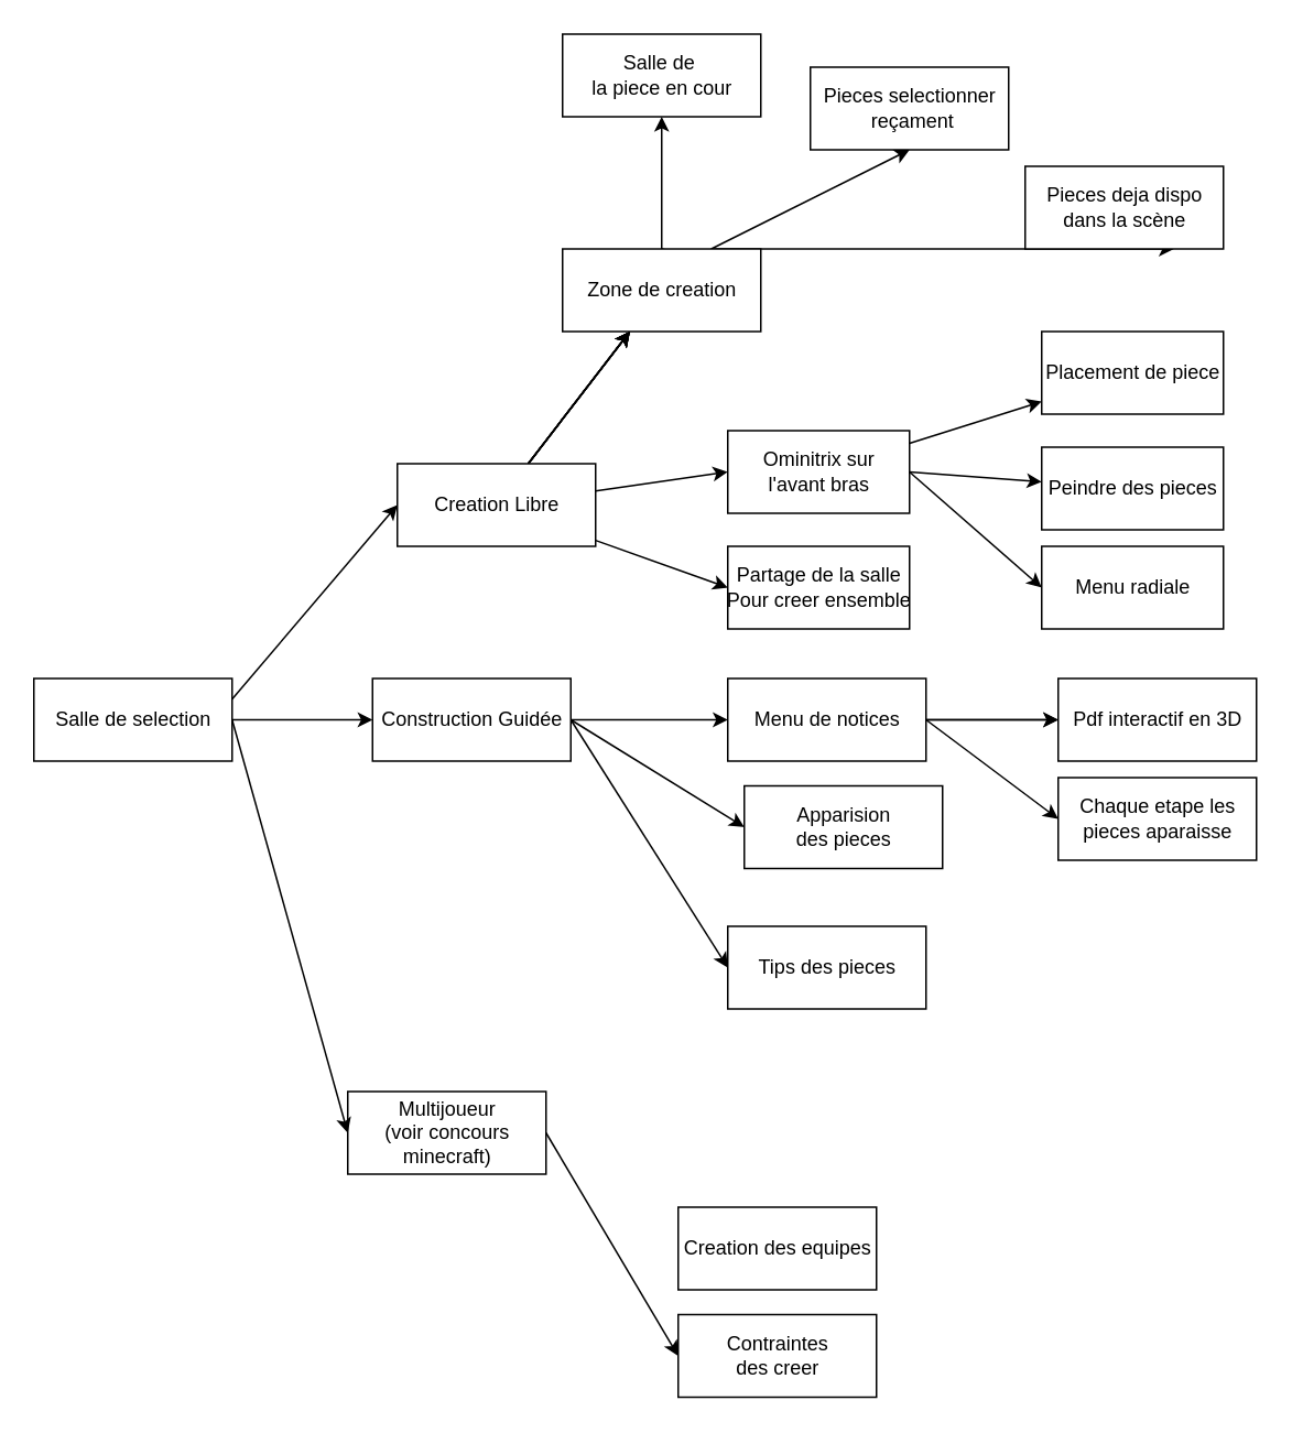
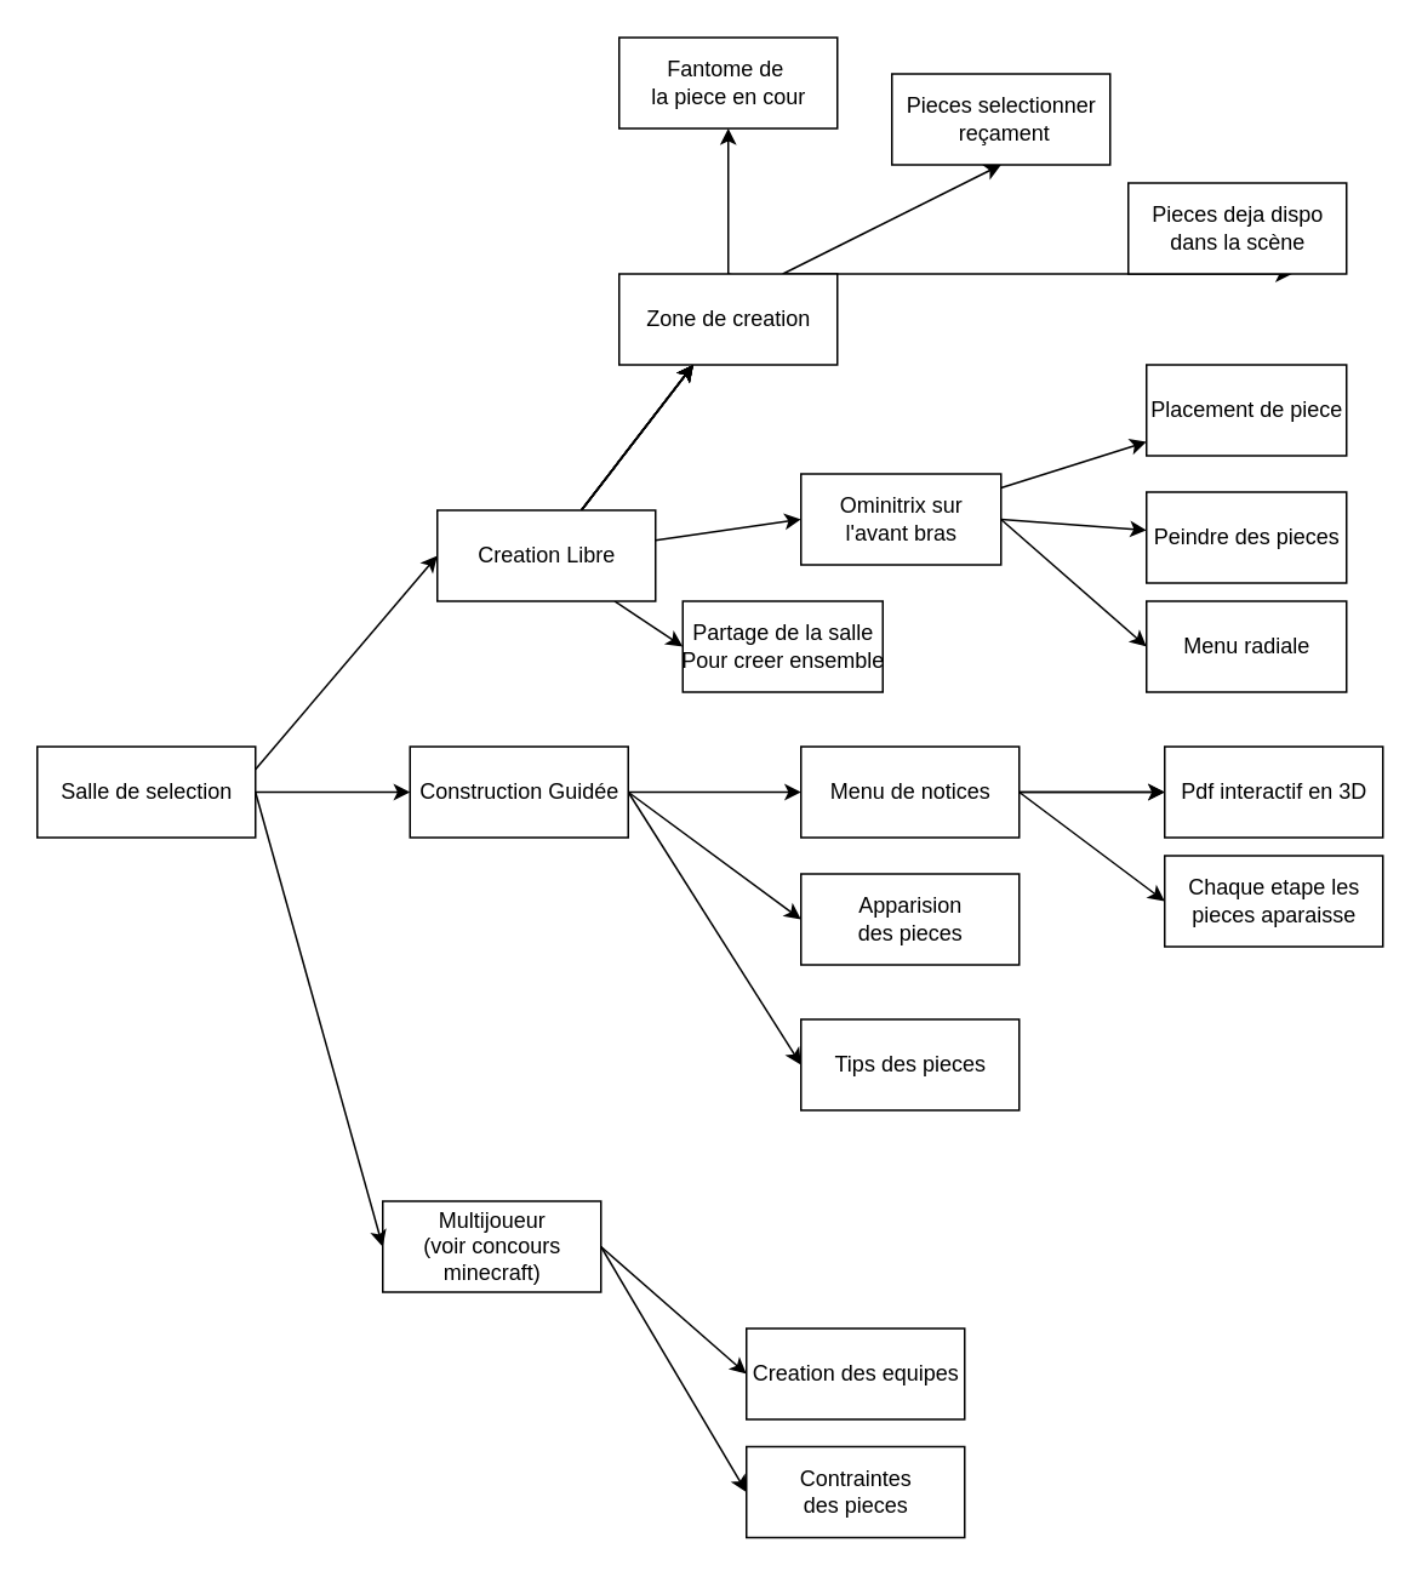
- <mxCell id="46" value="Salle de&amp;nbsp;&lt;br&gt;la piece en cour" style="html=1;" vertex="1" parent="1"><mxGeometry x="340" y="20" width="120" height="50" as="geometry" /></mxCell>
+ <mxCell id="46" value="Fantome de&amp;nbsp;&lt;br&gt;la piece en cour" style="html=1;" vertex="1" parent="1"><mxGeometry x="340" y="20" width="120" height="50" as="geometry" /></mxCell>
- <mxCell id="39" value="Partage de la salle&lt;br&gt;Pour creer ensemble" style="html=1;" parent="1" vertex="1"><mxGeometry x="440" y="330" width="110" height="50" as="geometry" /></mxCell>
+ <mxCell id="39" value="Partage de la salle&lt;br&gt;Pour creer ensemble" style="html=1;" parent="1" vertex="1"><mxGeometry x="375" y="330" width="110" height="50" as="geometry" /></mxCell>
- <mxCell id="44" value="Apparision &lt;br&gt;des pieces" style="html=1;" vertex="1" parent="1"><mxGeometry x="450" y="475" width="120" height="50" as="geometry" /></mxCell>
+ <mxCell id="44" value="Apparision &lt;br&gt;des pieces" style="html=1;" vertex="1" parent="1"><mxGeometry x="440" y="480" width="120" height="50" as="geometry" /></mxCell>
+ <mxCell id="14" style="edgeStyle=none;html=1;exitX=1;exitY=0.5;exitDx=0;exitDy=0;entryX=0;entryY=0.5;entryDx=0;entryDy=0;" parent="1" source="16" target="38" edge="1"><mxGeometry relative="1" as="geometry" /></mxCell>
- <mxCell id="41" value="Contraintes &lt;br&gt;des creer" style="html=1;" vertex="1" parent="1"><mxGeometry x="410" y="795" width="120" height="50" as="geometry" /></mxCell>
+ <mxCell id="41" value="Contraintes &lt;br&gt;des pieces" style="html=1;" vertex="1" parent="1"><mxGeometry x="410" y="795" width="120" height="50" as="geometry" /></mxCell>
